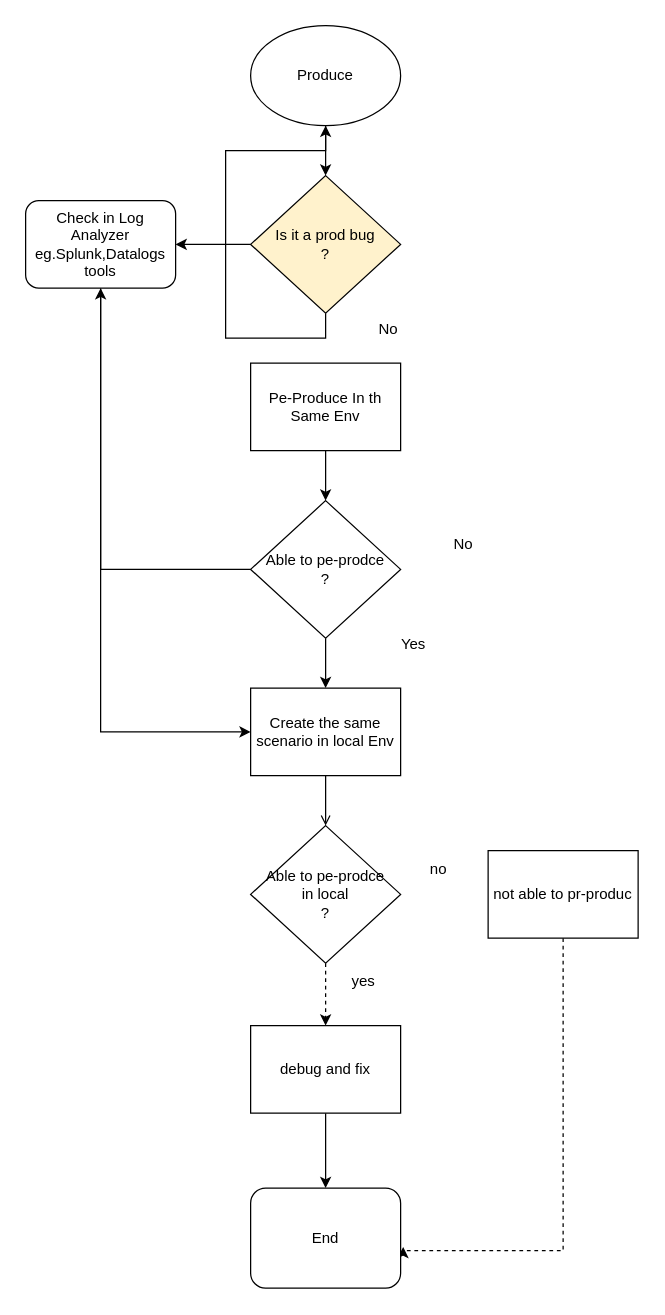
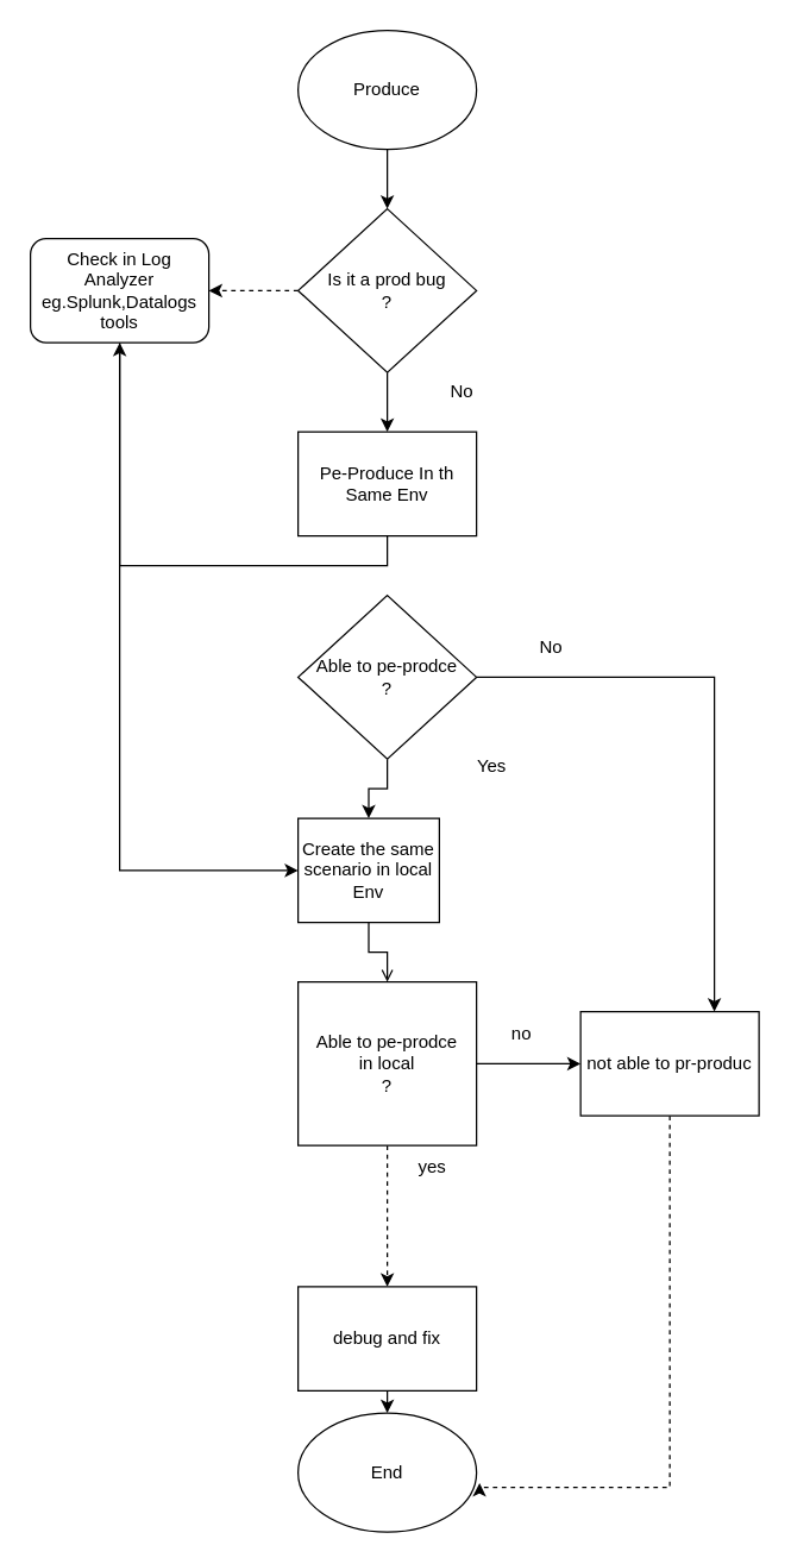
- <mxCell id="5" style="edgeStyle=orthogonalEdgeStyle;rounded=0;orthogonalLoop=1;jettySize=auto;html=1;exitX=0;exitY=0.5;exitDx=0;exitDy=0;entryX=1;entryY=0.5;entryDx=0;entryDy=0;" parent="1" source="7" target="4" edge="1"><mxGeometry relative="1" as="geometry" /></mxCell>
+ <mxCell id="5" style="edgeStyle=orthogonalEdgeStyle;rounded=0;orthogonalLoop=1;jettySize=auto;html=1;exitX=0;exitY=0.5;exitDx=0;exitDy=0;entryX=1;entryY=0.5;entryDx=0;entryDy=0;dashed=1;" parent="1" source="7" target="4" edge="1"><mxGeometry relative="1" as="geometry" /></mxCell>
- <mxCell id="7" value="Is it a prod bug&lt;div&gt;?&lt;/div&gt;" style="rhombus;whiteSpace=wrap;html=1;fillColor=#fff2cc;" parent="1" vertex="1"><mxGeometry x="200" y="140" width="120" height="110" as="geometry" /></mxCell>
+ <mxCell id="7" value="Is it a prod bug&lt;div&gt;?&lt;/div&gt;" style="rhombus;whiteSpace=wrap;html=1;" parent="1" vertex="1"><mxGeometry x="200" y="140" width="120" height="110" as="geometry" /></mxCell>
- <mxCell id="6" style="edgeStyle=orthogonalEdgeStyle;rounded=0;orthogonalLoop=1;jettySize=auto;html=1;exitX=0.5;exitY=1;exitDx=0;exitDy=0;" parent="1" source="7" target="2" edge="1"><mxGeometry relative="1" as="geometry" /></mxCell>
+ <mxCell id="6" style="edgeStyle=orthogonalEdgeStyle;rounded=0;orthogonalLoop=1;jettySize=auto;html=1;exitX=0.5;exitY=1;exitDx=0;exitDy=0;entryX=0.5;entryY=0;entryDx=0;entryDy=0;" parent="1" source="7" target="10" edge="1"><mxGeometry relative="1" as="geometry" /></mxCell>
- <mxCell id="9" style="edgeStyle=orthogonalEdgeStyle;rounded=0;orthogonalLoop=1;jettySize=auto;html=1;exitX=0.5;exitY=1;exitDx=0;exitDy=0;entryX=0.5;entryY=0;entryDx=0;entryDy=0;" parent="1" source="10" target="13" edge="1"><mxGeometry relative="1" as="geometry" /></mxCell>
+ <mxCell id="9" style="edgeStyle=orthogonalEdgeStyle;rounded=0;orthogonalLoop=1;jettySize=auto;html=1;exitX=0.5;exitY=1;exitDx=0;exitDy=0;" parent="1" source="10" target="4" edge="1"><mxGeometry relative="1" as="geometry" /></mxCell>
- <mxCell id="12" style="edgeStyle=orthogonalEdgeStyle;rounded=0;orthogonalLoop=1;jettySize=auto;html=1;" parent="1" source="13" target="4" edge="1"><mxGeometry relative="1" as="geometry" /></mxCell>
+ <mxCell id="12" style="edgeStyle=orthogonalEdgeStyle;rounded=0;orthogonalLoop=1;jettySize=auto;html=1;entryX=0.75;entryY=0;entryDx=0;entryDy=0;" parent="1" source="13" target="22" edge="1"><mxGeometry relative="1" as="geometry" /></mxCell>
- <mxCell id="16" value="Create the same scenario in local Env" style="rounded=0;whiteSpace=wrap;html=1;" parent="1" vertex="1"><mxGeometry x="200" y="550" width="120" height="70" as="geometry" /></mxCell>
+ <mxCell id="16" value="Create the same scenario in local Env" style="rounded=0;whiteSpace=wrap;html=1;" parent="1" vertex="1"><mxGeometry x="200" y="550" width="95" height="70" as="geometry" /></mxCell>
- <mxCell id="20" value="&lt;div&gt;Able to pe-prodce&lt;/div&gt;&lt;div&gt;in local&lt;/div&gt;&lt;div&gt;?&lt;/div&gt;" style="rhombus;whiteSpace=wrap;html=1;" parent="1" vertex="1"><mxGeometry x="200" y="660" width="120" height="110" as="geometry" /></mxCell>
+ <mxCell id="20" value="&lt;div&gt;Able to pe-prodce&lt;/div&gt;&lt;div&gt;in local&lt;/div&gt;&lt;div&gt;?&lt;/div&gt;" style="whiteSpace=wrap;html=1;rounded=0;" parent="1" vertex="1"><mxGeometry x="200" y="660" width="120" height="110" as="geometry" /></mxCell>
+ <mxCell id="18" style="edgeStyle=orthogonalEdgeStyle;rounded=0;orthogonalLoop=1;jettySize=auto;html=1;exitX=1;exitY=0.5;exitDx=0;exitDy=0;entryX=0;entryY=0.5;entryDx=0;entryDy=0;" parent="1" source="20" target="22" edge="1"><mxGeometry relative="1" as="geometry" /></mxCell>
- <mxCell id="26" value="debug and fix" style="rounded=0;whiteSpace=wrap;html=1;" parent="1" vertex="1"><mxGeometry x="200" y="820" width="120" height="70" as="geometry" /></mxCell>
+ <mxCell id="26" value="debug and fix" style="rounded=0;whiteSpace=wrap;html=1;" parent="1" vertex="1"><mxGeometry x="200" y="865" width="120" height="70" as="geometry" /></mxCell>
- <mxCell id="27" value="End" style="whiteSpace=wrap;html=1;rounded=1;" parent="1" vertex="1"><mxGeometry x="200" y="950" width="120" height="80" as="geometry" /></mxCell>
+ <mxCell id="27" value="End" style="ellipse;whiteSpace=wrap;html=1;" parent="1" vertex="1"><mxGeometry x="200" y="950" width="120" height="80" as="geometry" /></mxCell>
